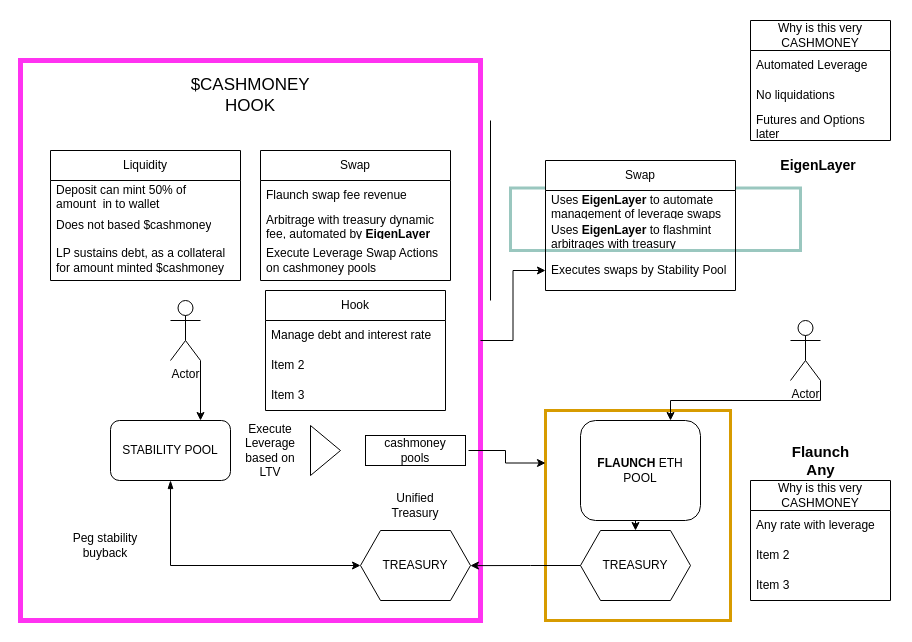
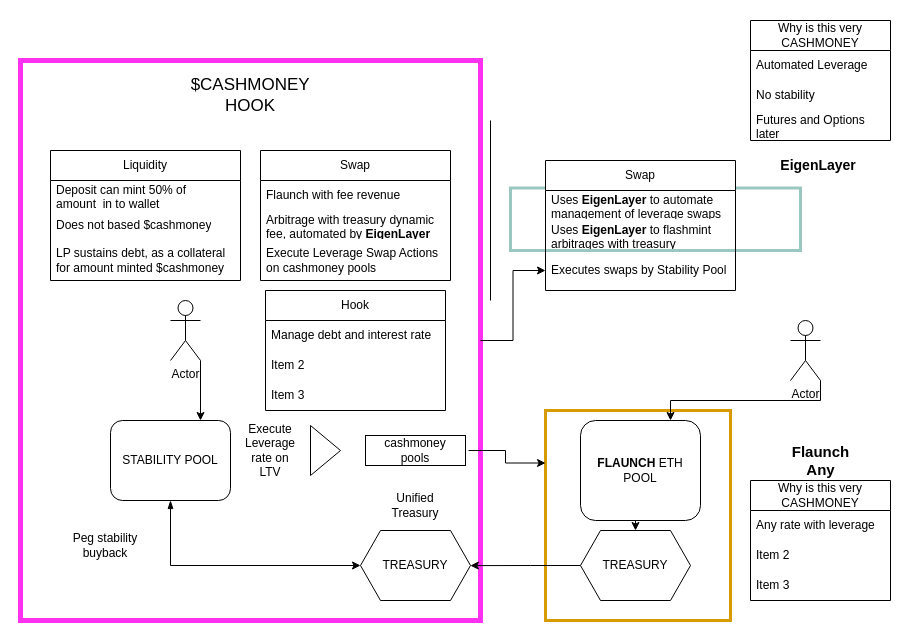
- <mxCell id="39" value="No liquidations&amp;nbsp;" style="text;strokeColor=none;fillColor=none;align=left;verticalAlign=middle;spacingLeft=4;spacingRight=4;overflow=hidden;points=[[0,0.5],[1,0.5]];portConstraint=eastwest;rotatable=0;whiteSpace=wrap;html=1;" vertex="1" parent="37"><mxGeometry y="60" width="140" height="30" as="geometry" /></mxCell>
+ <mxCell id="39" value="No stability&amp;nbsp;" style="text;strokeColor=none;fillColor=none;align=left;verticalAlign=middle;spacingLeft=4;spacingRight=4;overflow=hidden;points=[[0,0.5],[1,0.5]];portConstraint=eastwest;rotatable=0;whiteSpace=wrap;html=1;" vertex="1" parent="37"><mxGeometry y="60" width="140" height="30" as="geometry" /></mxCell>
- <mxCell id="20" value="Flaunch swap fee revenue" style="text;strokeColor=none;fillColor=none;align=left;verticalAlign=middle;spacingLeft=4;spacingRight=4;overflow=hidden;points=[[0,0.5],[1,0.5]];portConstraint=eastwest;rotatable=0;whiteSpace=wrap;html=1;" vertex="1" parent="19"><mxGeometry y="30" width="190" height="30" as="geometry" /></mxCell>
+ <mxCell id="20" value="Flaunch with fee revenue" style="text;strokeColor=none;fillColor=none;align=left;verticalAlign=middle;spacingLeft=4;spacingRight=4;overflow=hidden;points=[[0,0.5],[1,0.5]];portConstraint=eastwest;rotatable=0;whiteSpace=wrap;html=1;" vertex="1" parent="19"><mxGeometry y="30" width="190" height="30" as="geometry" /></mxCell>
- <mxCell id="6" value="STABILITY POOL" style="rounded=1;whiteSpace=wrap;html=1;" vertex="1" parent="1"><mxGeometry x="110" y="420" width="120" height="60" as="geometry" /></mxCell>
+ <mxCell id="6" value="STABILITY POOL" style="rounded=1;whiteSpace=wrap;html=1;" vertex="1" parent="1"><mxGeometry x="110" y="420" width="120" height="80" as="geometry" /></mxCell>
- <mxCell id="46" value="Execute Leverage based on LTV" style="text;html=1;align=center;verticalAlign=middle;whiteSpace=wrap;rounded=0;" vertex="1" parent="1"><mxGeometry x="240" y="435" width="60" height="30" as="geometry" /></mxCell>
+ <mxCell id="46" value="Execute Leverage rate on LTV" style="text;html=1;align=center;verticalAlign=middle;whiteSpace=wrap;rounded=0;" vertex="1" parent="1"><mxGeometry x="240" y="435" width="60" height="30" as="geometry" /></mxCell>
